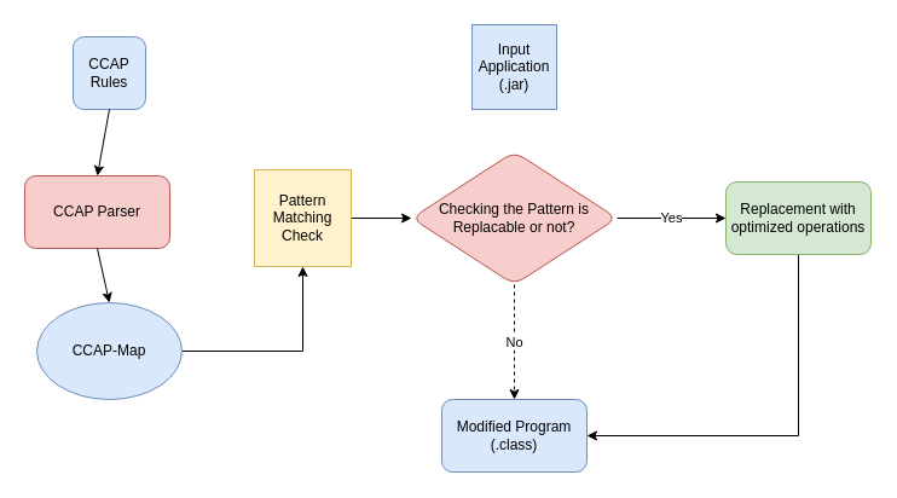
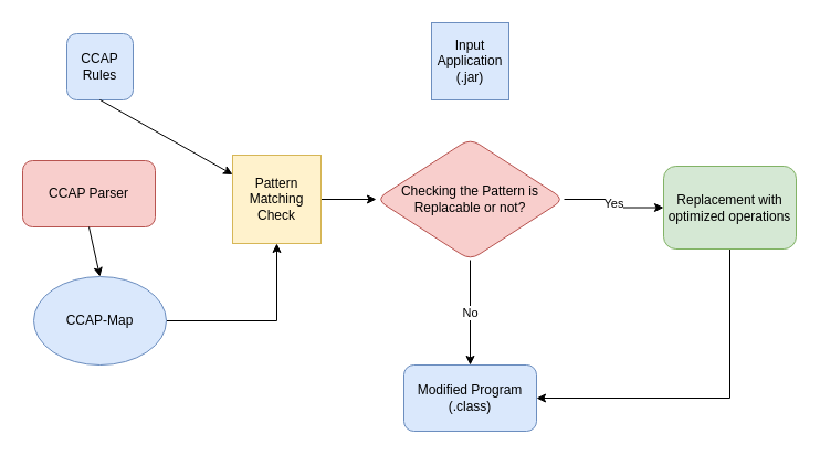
- <mxCell id="6" value="" style="endArrow=classic;html=1;rounded=0;exitX=0.5;exitY=1;exitDx=0;exitDy=0;entryX=0.5;entryY=0;entryDx=0;entryDy=0;" parent="1" source="2" target="3" edge="1"><mxGeometry width="50" height="50" relative="1" as="geometry"><mxPoint x="330" y="230" as="sourcePoint" /><mxPoint x="380" y="180" as="targetPoint" /></mxGeometry></mxCell>
+ <mxCell id="6" value="" style="endArrow=classic;html=1;rounded=0;exitX=0.5;exitY=1;exitDx=0;exitDy=0;" parent="1" source="2" target="9" edge="1"><mxGeometry width="50" height="50" relative="1" as="geometry"><mxPoint x="330" y="230" as="sourcePoint" /><mxPoint x="380" y="180" as="targetPoint" /></mxGeometry></mxCell>
- <mxCell id="16" value="Replacement with optimized operations" style="rounded=1;whiteSpace=wrap;html=1;fillColor=#d5e8d4;strokeColor=#82b366;" parent="1" vertex="1"><mxGeometry x="600" y="150" width="120" height="60" as="geometry" /></mxCell>
+ <mxCell id="16" value="Replacement with optimized operations" style="rounded=1;whiteSpace=wrap;html=1;fillColor=#d5e8d4;strokeColor=#82b366;" parent="1" vertex="1"><mxGeometry x="600" y="150" width="120" height="75" as="geometry" /></mxCell>
- <mxCell id="11" value="No" style="edgeStyle=orthogonalEdgeStyle;rounded=0;orthogonalLoop=1;jettySize=auto;html=1;exitX=0.5;exitY=1;exitDx=0;exitDy=0;entryX=0.5;entryY=0;entryDx=0;entryDy=0;dashed=1;" parent="1" source="13" target="14" edge="1"><mxGeometry relative="1" as="geometry" /></mxCell>
+ <mxCell id="11" value="No" style="edgeStyle=orthogonalEdgeStyle;rounded=0;orthogonalLoop=1;jettySize=auto;html=1;exitX=0.5;exitY=1;exitDx=0;exitDy=0;entryX=0.5;entryY=0;entryDx=0;entryDy=0;" parent="1" source="13" target="14" edge="1"><mxGeometry relative="1" as="geometry" /></mxCell>
